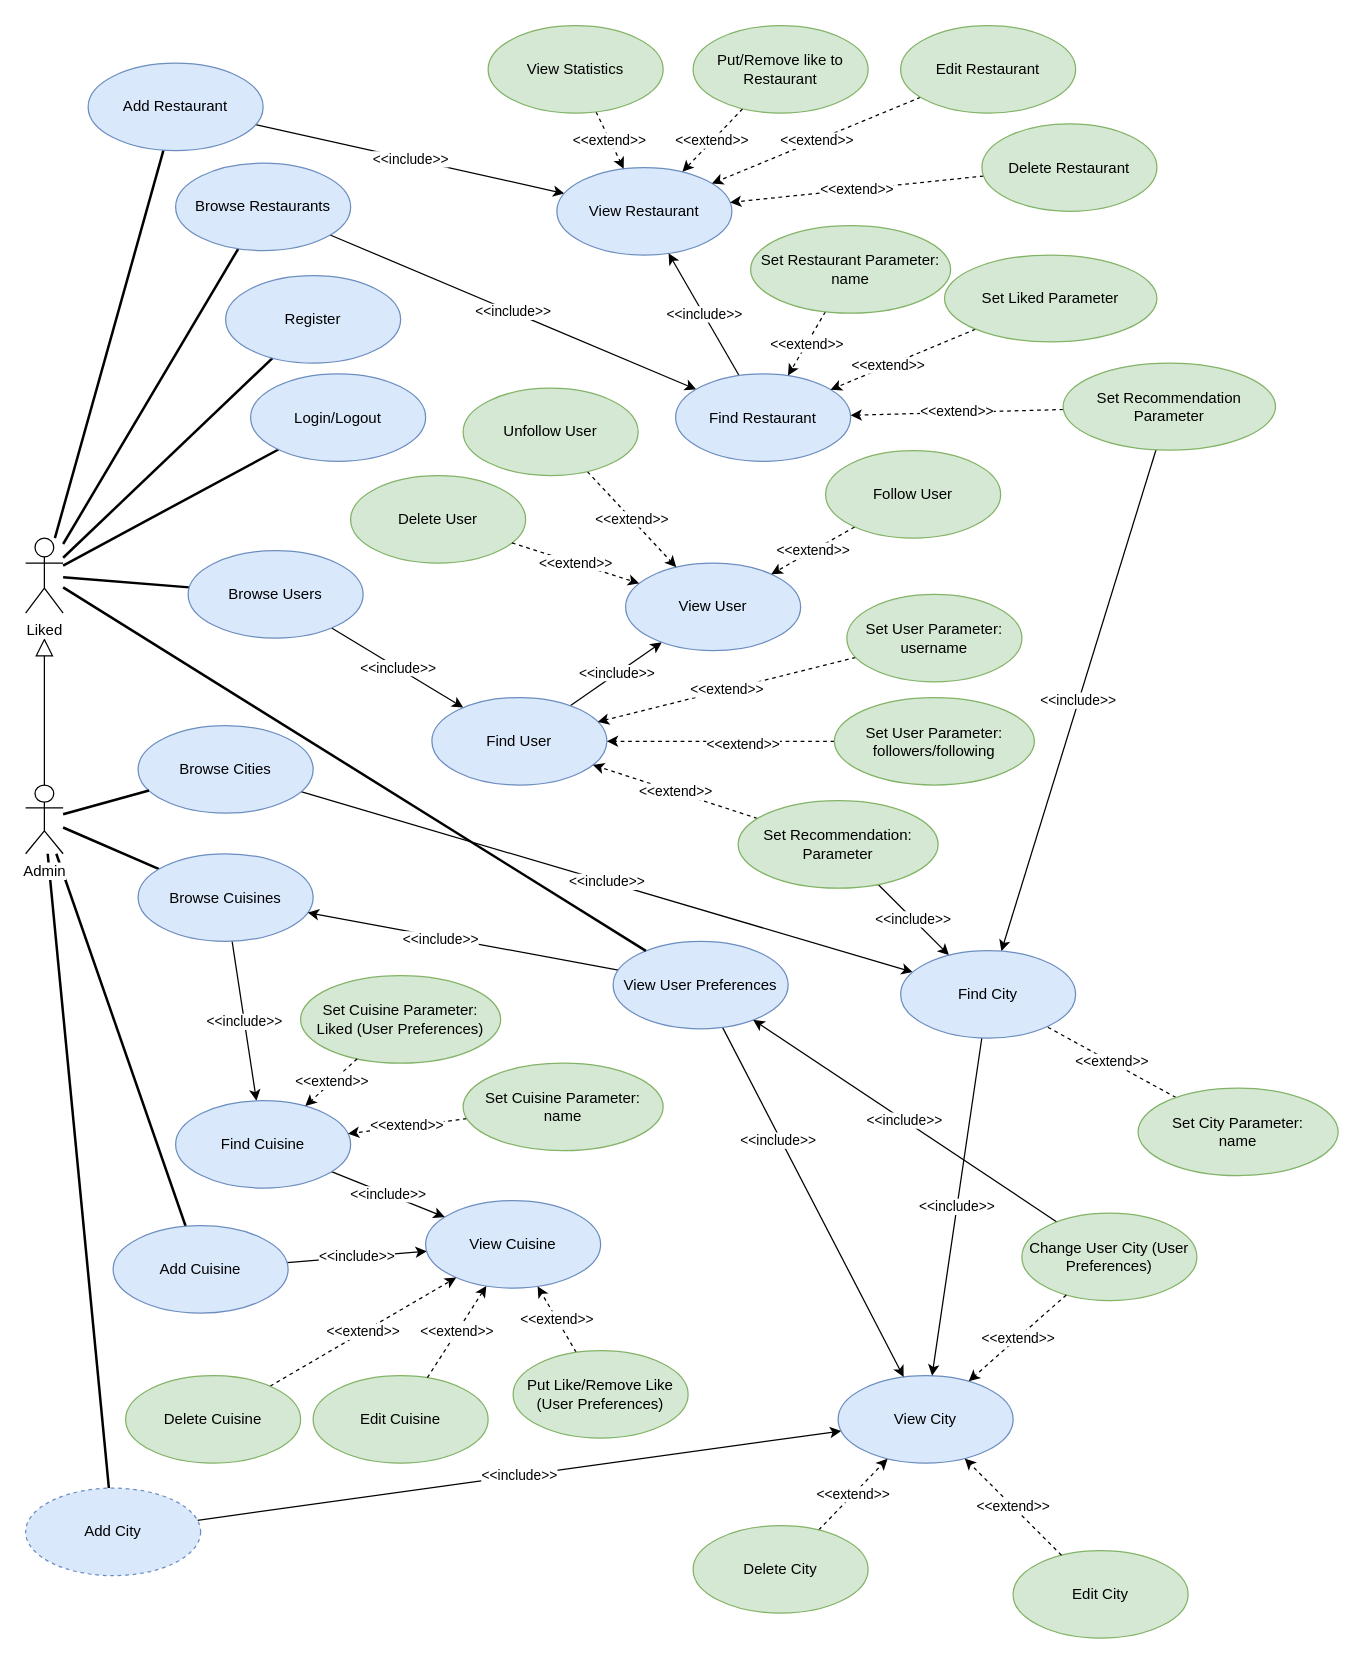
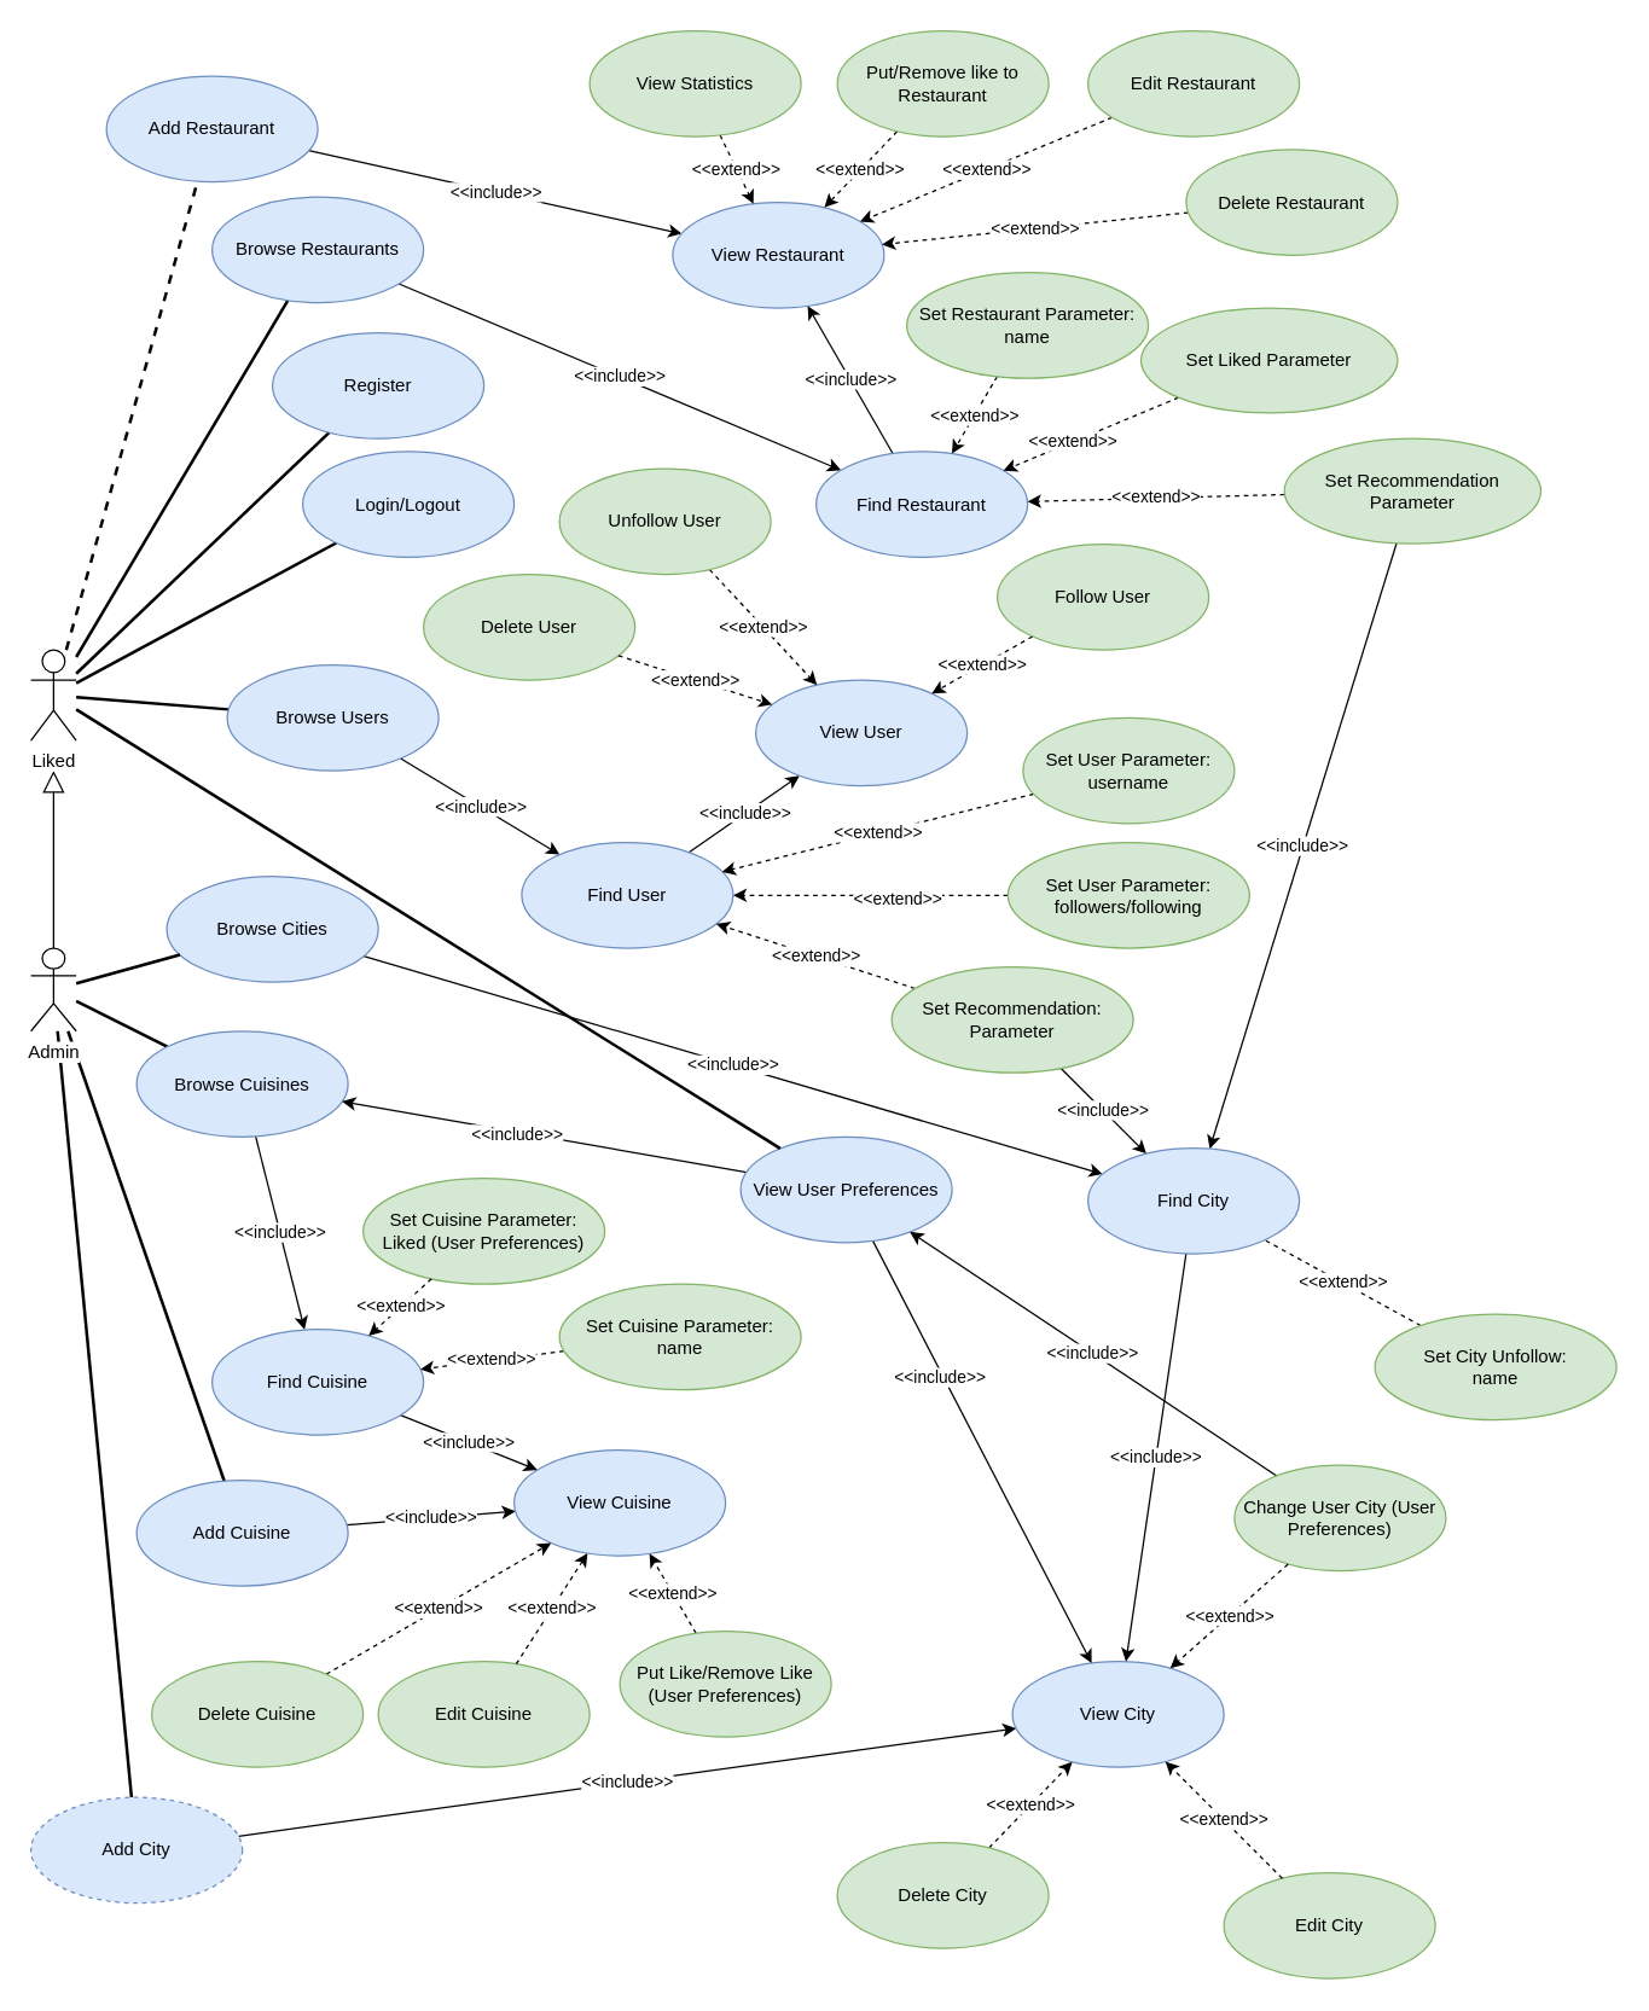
- <mxCell id="2" style="edgeStyle=none;rounded=0;orthogonalLoop=1;jettySize=auto;html=1;endArrow=none;endFill=0;strokeWidth=2;" parent="1" source="91" target="9" edge="1"><mxGeometry relative="1" as="geometry" /></mxCell>
+ <mxCell id="2" style="edgeStyle=none;rounded=0;orthogonalLoop=1;jettySize=auto;html=1;endArrow=none;endFill=0;strokeWidth=2;dashed=1;" parent="1" source="91" target="9" edge="1"><mxGeometry relative="1" as="geometry" /></mxCell>
- <mxCell id="58" value="Browse Cuisines" style="ellipse;whiteSpace=wrap;html=1;fontSize=12;fillColor=#dae8fc;strokeColor=#6c8ebf;" parent="1" vertex="1"><mxGeometry x="110" y="682.5" width="140" height="70" as="geometry" /></mxCell>
+ <mxCell id="58" value="Browse Cuisines" style="ellipse;whiteSpace=wrap;html=1;fontSize=12;fillColor=#dae8fc;strokeColor=#6c8ebf;" parent="1" vertex="1"><mxGeometry x="90" y="682.5" width="140" height="70" as="geometry" /></mxCell>
- <mxCell id="62" value="Set City Parameter:&lt;br&gt;name" style="ellipse;whiteSpace=wrap;html=1;fontSize=12;fillColor=#d5e8d4;strokeColor=#82b366;" parent="1" vertex="1"><mxGeometry x="910" y="870" width="160" height="70" as="geometry" /></mxCell>
+ <mxCell id="62" value="Set City Unfollow:&lt;br&gt;name" style="ellipse;whiteSpace=wrap;html=1;fontSize=12;fillColor=#d5e8d4;strokeColor=#82b366;" parent="1" vertex="1"><mxGeometry x="910" y="870" width="160" height="70" as="geometry" /></mxCell>
